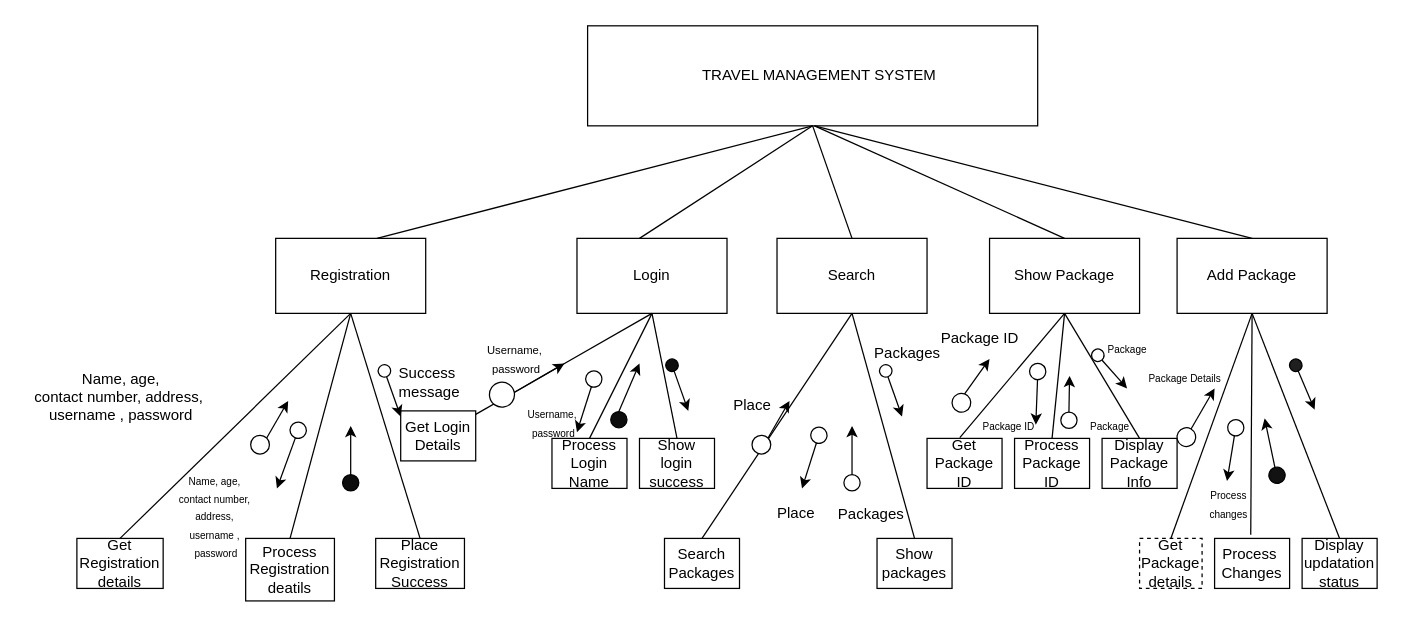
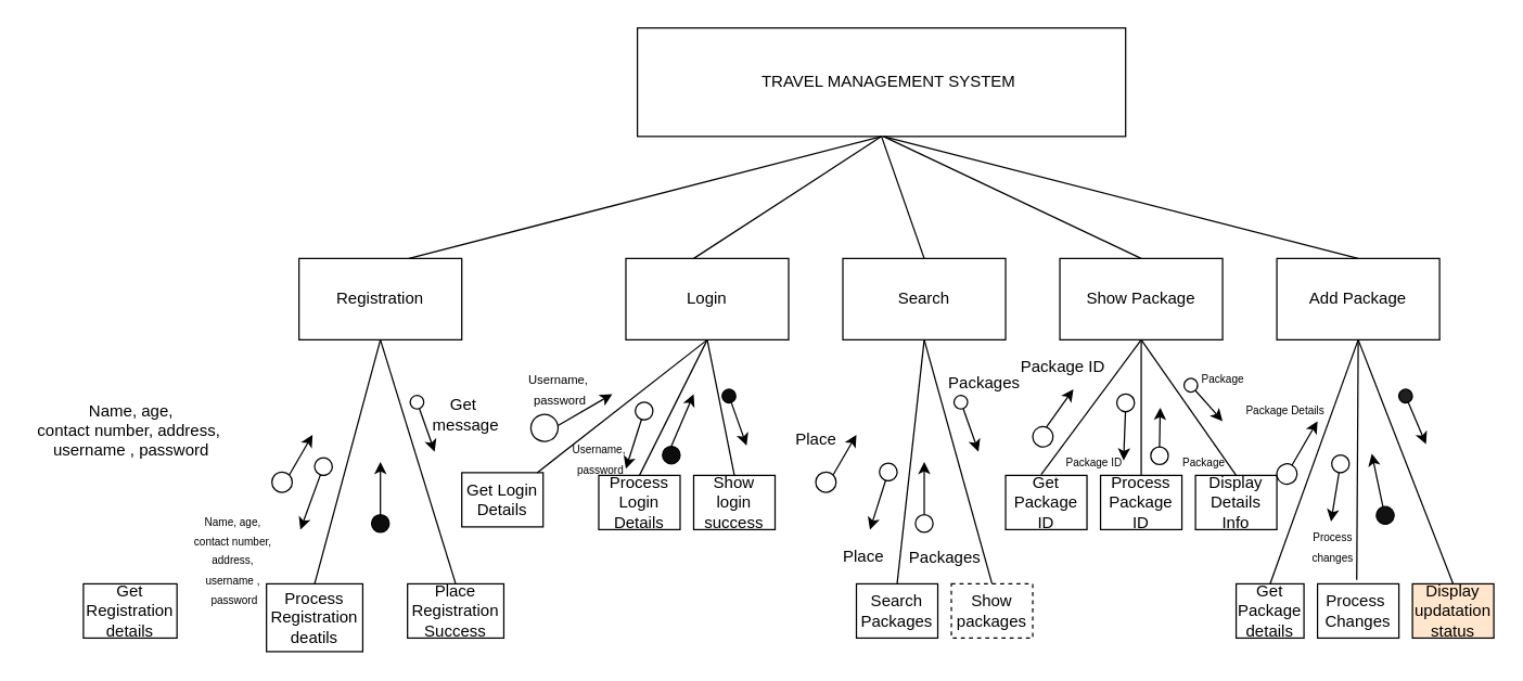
- <mxCell id="5" value="Show Package" style="rounded=0;whiteSpace=wrap;html=1;" parent="1" vertex="1"><mxGeometry x="791" y="190" width="120" height="60" as="geometry" /></mxCell>
+ <mxCell id="5" value="Show Package" style="rounded=0;whiteSpace=wrap;html=1;" parent="1" vertex="1"><mxGeometry x="781" y="190" width="120" height="60" as="geometry" /></mxCell>
- <mxCell id="72" value="Success&lt;br&gt;&amp;nbsp;message" style="text;html=1;align=center;verticalAlign=middle;resizable=0;points=[];;autosize=1;" parent="1" vertex="1"><mxGeometry x="306" y="290" width="70" height="30" as="geometry" /></mxCell>
+ <mxCell id="72" value="Get&lt;br&gt;&amp;nbsp;message" style="text;html=1;align=center;verticalAlign=middle;resizable=0;points=[];;autosize=1;" parent="1" vertex="1"><mxGeometry x="306" y="290" width="70" height="30" as="geometry" /></mxCell>
- <mxCell id="60" value="" style="endArrow=none;html=1;exitX=0.5;exitY=0;exitDx=0;exitDy=0;entryX=0.5;entryY=1;entryDx=0;entryDy=0;" parent="1" source="57" target="56" edge="1"><mxGeometry width="50" height="50" relative="1" as="geometry"><mxPoint x="220" y="350" as="sourcePoint" /><mxPoint x="270" y="300" as="targetPoint" /></mxGeometry></mxCell>
- <mxCell id="8" value="Get Login Details" style="rounded=0;whiteSpace=wrap;html=1;" parent="1" vertex="1"><mxGeometry x="320" y="328" width="60" height="40" as="geometry" /></mxCell>
+ <mxCell id="8" value="Get Login Details" style="rounded=0;whiteSpace=wrap;html=1;" parent="1" vertex="1"><mxGeometry x="340" y="348" width="60" height="40" as="geometry" /></mxCell>
- <mxCell id="9" value="Process Login Name" style="rounded=0;whiteSpace=wrap;html=1;" parent="1" vertex="1"><mxGeometry x="441" y="350" width="60" height="40" as="geometry" /></mxCell>
+ <mxCell id="9" value="Process Login Details" style="rounded=0;whiteSpace=wrap;html=1;" parent="1" vertex="1"><mxGeometry x="441" y="350" width="60" height="40" as="geometry" /></mxCell>
- <mxCell id="15" value="Display Package Info" style="rounded=0;whiteSpace=wrap;html=1;" parent="1" vertex="1"><mxGeometry x="881" y="350" width="60" height="40" as="geometry" /></mxCell>
+ <mxCell id="15" value="Display Details Info" style="rounded=0;whiteSpace=wrap;html=1;" parent="1" vertex="1"><mxGeometry x="881" y="350" width="60" height="40" as="geometry" /></mxCell>
- <mxCell id="11" value="Search Packages" style="rounded=0;whiteSpace=wrap;html=1;" parent="1" vertex="1"><mxGeometry x="531" y="430" width="60" height="40" as="geometry" /></mxCell>
+ <mxCell id="11" value="Search Packages" style="rounded=0;whiteSpace=wrap;html=1;" parent="1" vertex="1"><mxGeometry x="631" y="430" width="60" height="40" as="geometry" /></mxCell>
- <mxCell id="12" value="Show packages" style="rounded=0;whiteSpace=wrap;html=1;" parent="1" vertex="1"><mxGeometry x="701" y="430" width="60" height="40" as="geometry" /></mxCell>
+ <mxCell id="12" value="Show packages" style="rounded=0;whiteSpace=wrap;html=1;dashed=1;" parent="1" vertex="1"><mxGeometry x="701" y="430" width="60" height="40" as="geometry" /></mxCell>
- <mxCell id="16" value="Get&lt;br&gt;Package details" style="rounded=0;whiteSpace=wrap;html=1;dashed=1;" parent="1" vertex="1"><mxGeometry x="911" y="430" width="50" height="40" as="geometry" /></mxCell>
+ <mxCell id="16" value="Get&lt;br&gt;Package details" style="rounded=0;whiteSpace=wrap;html=1;" parent="1" vertex="1"><mxGeometry x="911" y="430" width="50" height="40" as="geometry" /></mxCell>
- <mxCell id="18" value="Display&lt;br&gt;updatation status" style="rounded=0;whiteSpace=wrap;html=1;" parent="1" vertex="1"><mxGeometry x="1041" y="430" width="60" height="40" as="geometry" /></mxCell>
+ <mxCell id="18" value="Display&lt;br&gt;updatation status" style="rounded=0;whiteSpace=wrap;html=1;fillColor=#ffe6cc;" parent="1" vertex="1"><mxGeometry x="1041" y="430" width="60" height="40" as="geometry" /></mxCell>
